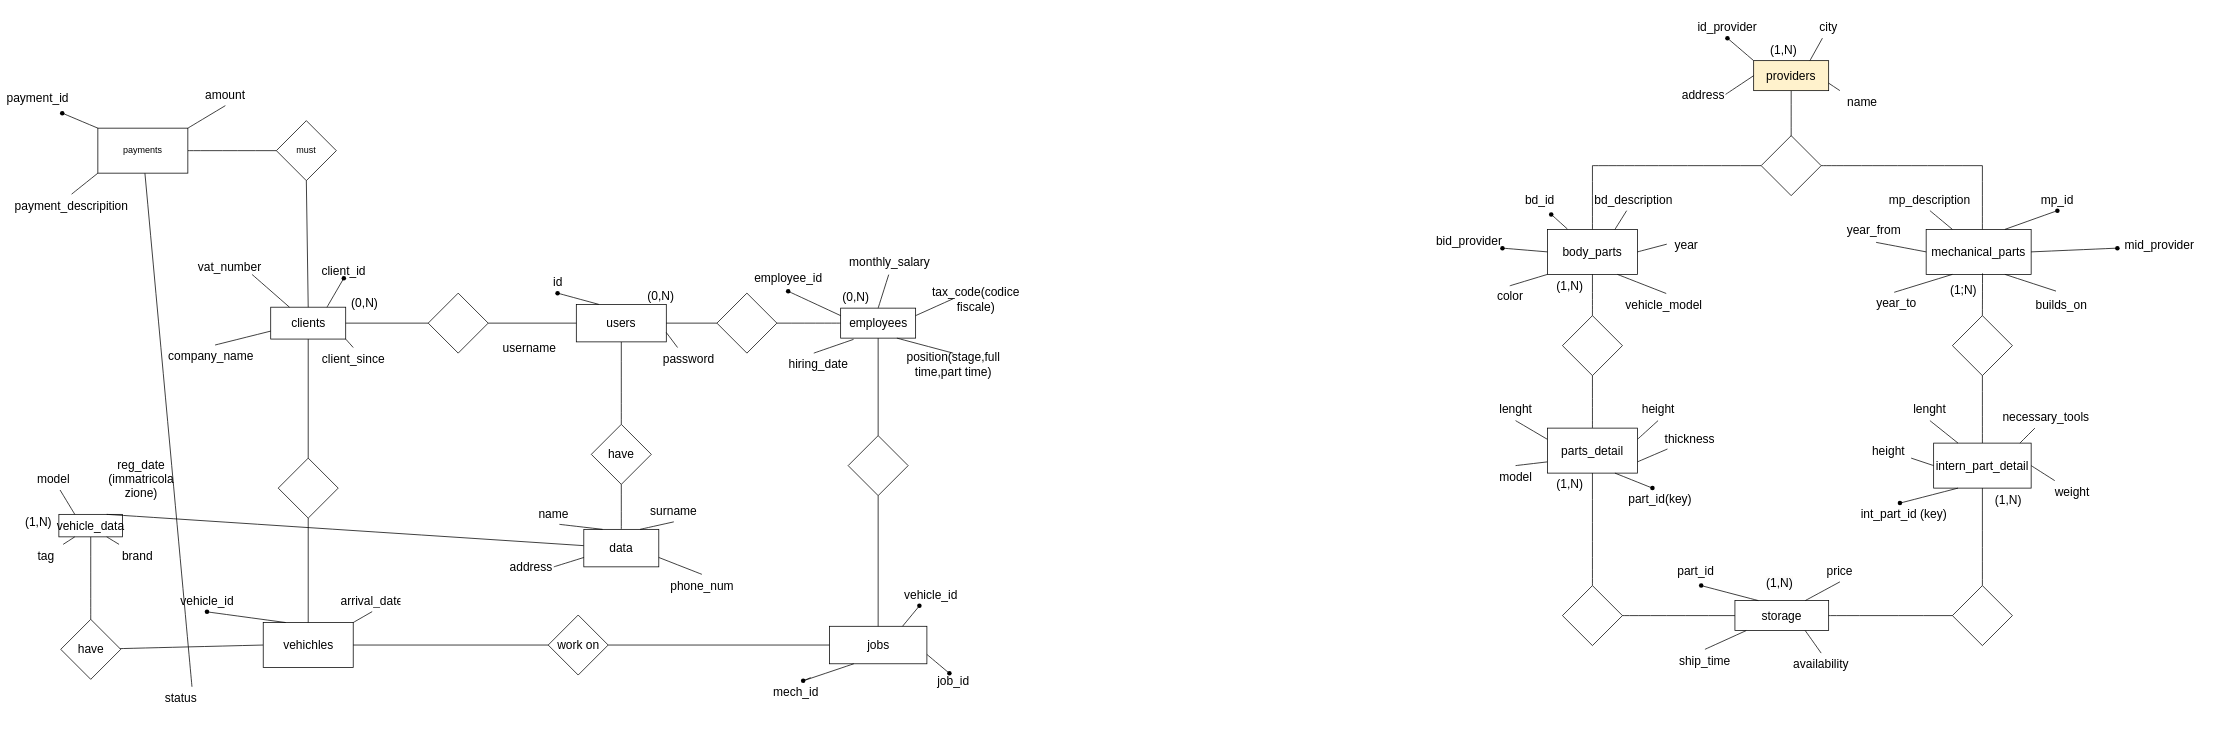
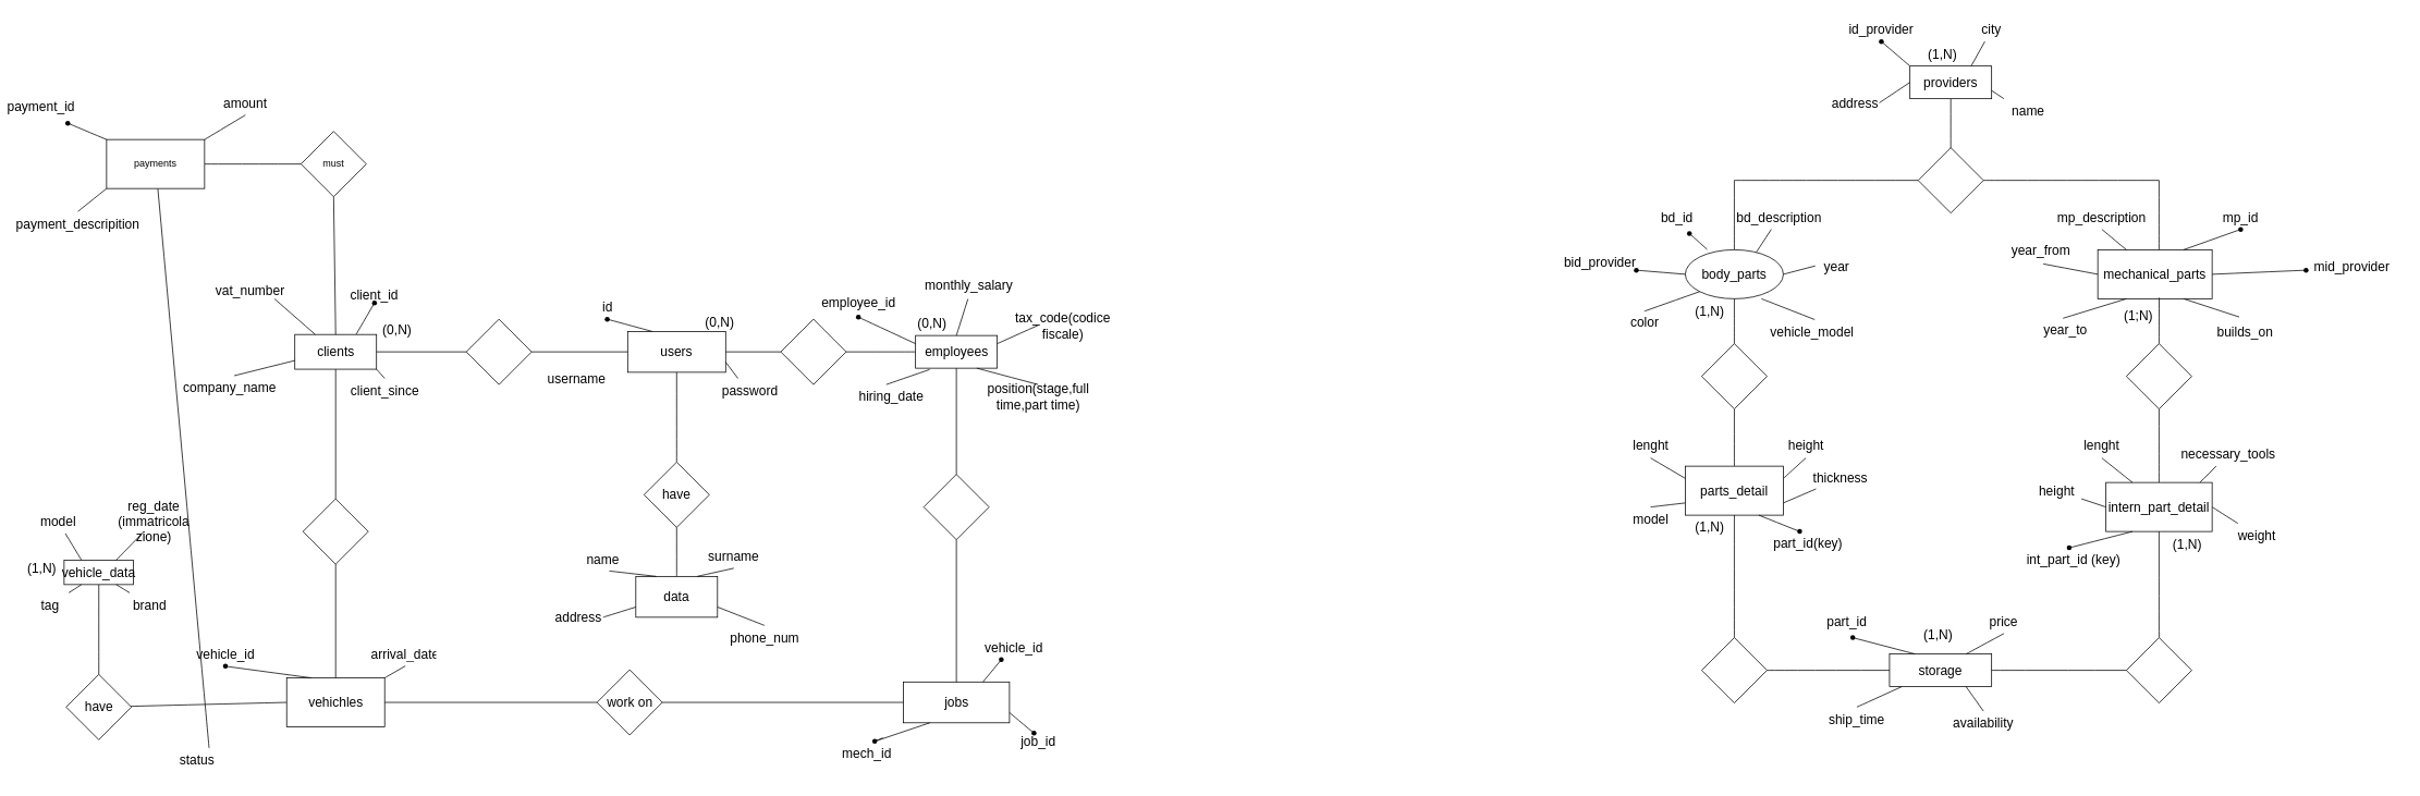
- <mxCell id="73" value="providers" style="rounded=0;whiteSpace=wrap;html=1;fontSize=16;fillColor=#fff2cc;" vertex="1" parent="1"><mxGeometry x="2338" y="80" width="100" height="40" as="geometry" /></mxCell>
+ <mxCell id="73" value="providers" style="rounded=0;whiteSpace=wrap;html=1;fontSize=16;" vertex="1" parent="1"><mxGeometry x="2338" y="80" width="100" height="40" as="geometry" /></mxCell>
- <mxCell id="16" value="body_parts" style="rounded=0;whiteSpace=wrap;html=1;fontSize=16;" vertex="1" parent="1"><mxGeometry x="2063" y="305" width="120" height="60" as="geometry" /></mxCell>
+ <mxCell id="16" value="body_parts" style="ellipse;whiteSpace=wrap;html=1;fontSize=16;" vertex="1" parent="1"><mxGeometry x="2063" y="305" width="120" height="60" as="geometry" /></mxCell>
- <mxCell id="111" value="" style="endArrow=none;html=1;rounded=0;fontSize=12;startSize=8;endSize=8;curved=1;exitX=0.75;exitY=0;exitDx=0;exitDy=0;" edge="1" parent="1" source="104" target="141"><mxGeometry width="50" height="50" relative="1" as="geometry"><mxPoint x="165.5" y="700" as="sourcePoint" /><mxPoint x="200.5" y="670" as="targetPoint" /></mxGeometry></mxCell>
+ <mxCell id="111" value="" style="endArrow=none;html=1;rounded=0;fontSize=12;startSize=8;endSize=8;curved=1;exitX=0.75;exitY=0;exitDx=0;exitDy=0;" edge="1" parent="1" source="104" target="112"><mxGeometry width="50" height="50" relative="1" as="geometry"><mxPoint x="165.5" y="700" as="sourcePoint" /><mxPoint x="200.5" y="670" as="targetPoint" /></mxGeometry></mxCell>
